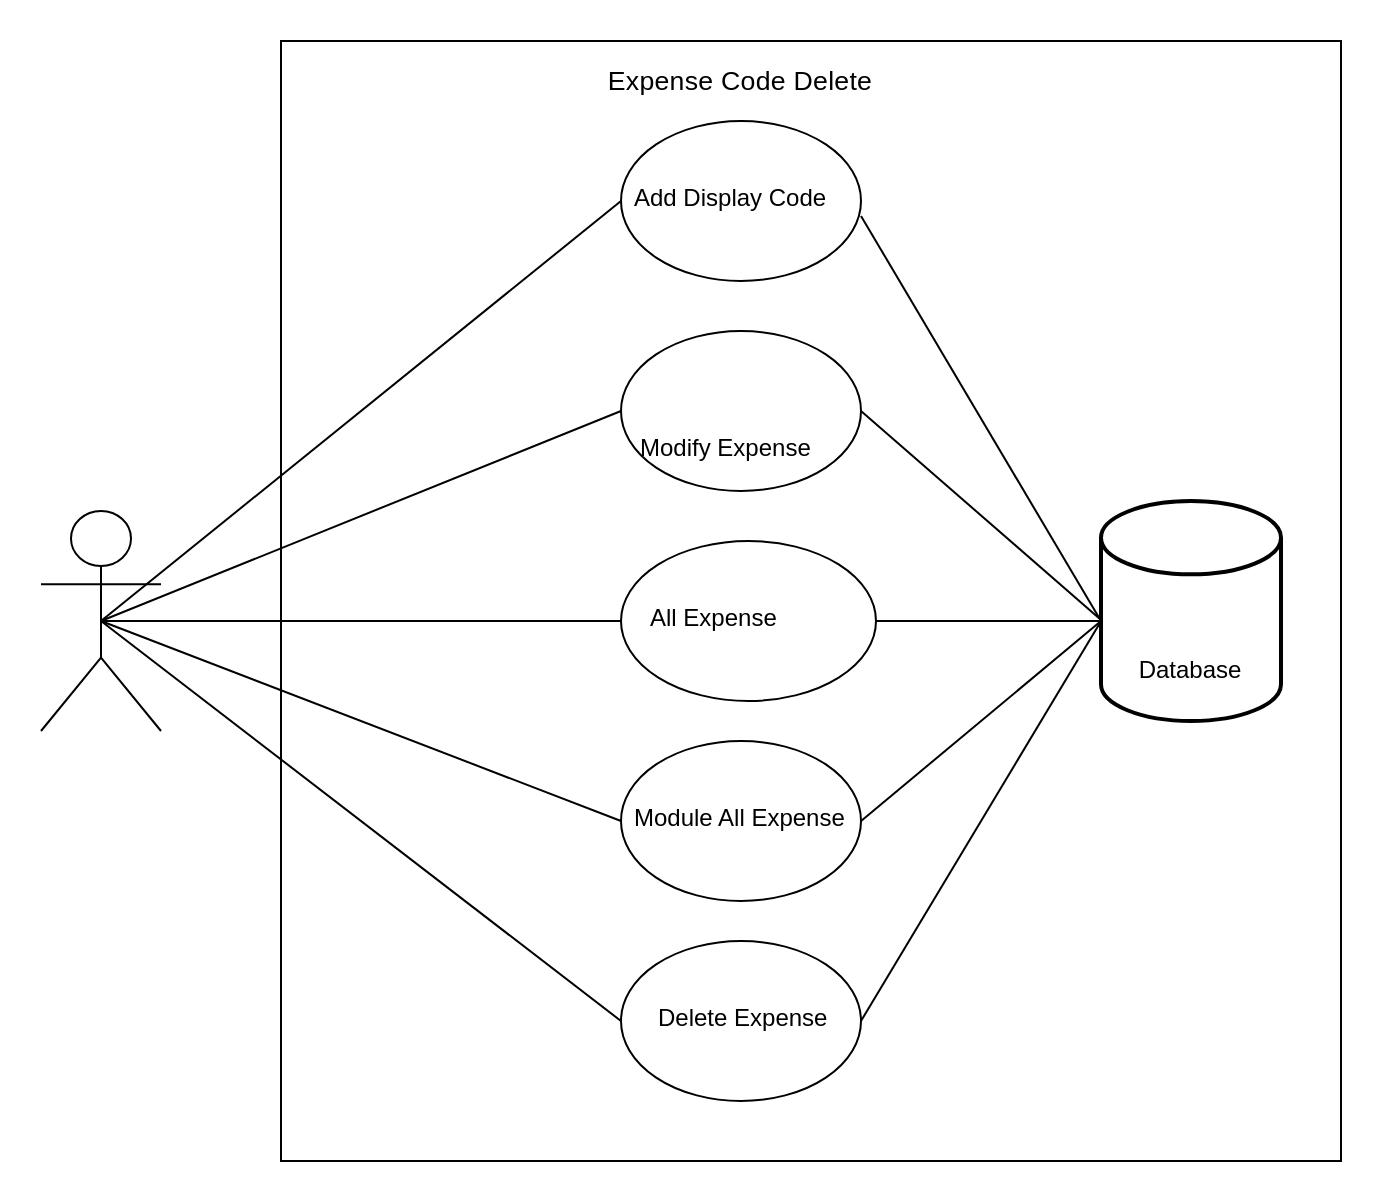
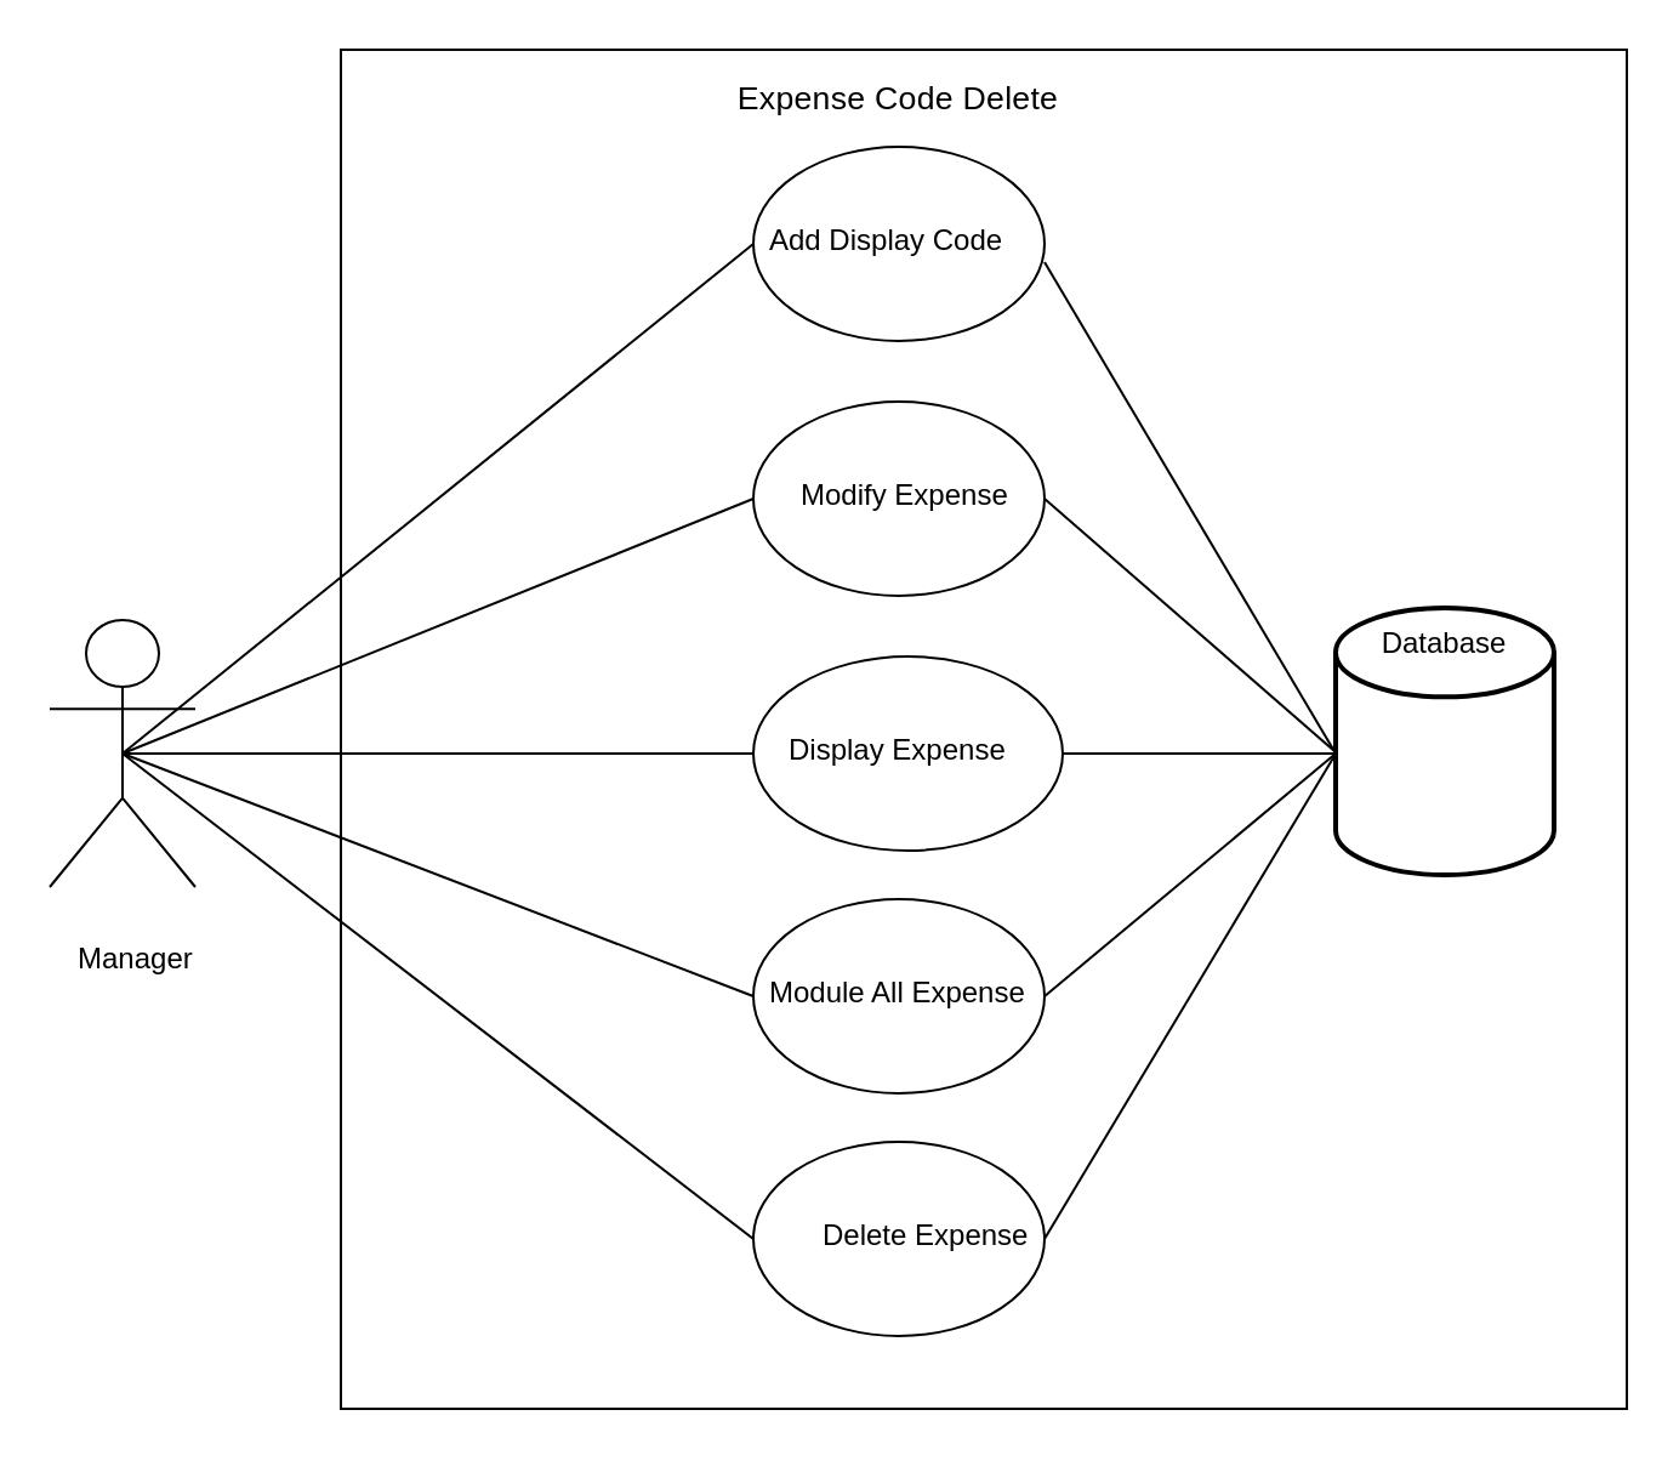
- <mxCell id="17" value="Modify Expense" style="text;html=1;" vertex="1" parent="1"><mxGeometry x="317.5" y="210" width="90" height="30" as="geometry" /></mxCell>
+ <mxCell id="17" value="Modify Expense" style="text;html=1;" vertex="1" parent="1"><mxGeometry x="327.5" y="190" width="90" height="30" as="geometry" /></mxCell>
- <mxCell id="6" value="All Expense" style="text;html=1;" vertex="1" parent="5"><mxGeometry x="12.5" y="25" width="103" height="30" as="geometry" /></mxCell>
+ <mxCell id="6" value="Display Expense" style="text;html=1;" vertex="1" parent="5"><mxGeometry x="12.5" y="25" width="103" height="30" as="geometry" /></mxCell>
- <mxCell id="27" value="Database" style="text;html=1;strokeColor=none;fillColor=none;align=center;verticalAlign=middle;whiteSpace=wrap;rounded=0;" vertex="1" parent="1"><mxGeometry x="560" y="325" width="70" height="20" as="geometry" /></mxCell>
+ <mxCell id="27" value="Database" style="text;html=1;strokeColor=none;fillColor=none;align=center;verticalAlign=middle;whiteSpace=wrap;rounded=0;" vertex="1" parent="1"><mxGeometry x="560" y="255" width="70" height="20" as="geometry" /></mxCell>
+ <mxCell id="20" value="Manager" style="text;html=1;resizable=0;points=[];autosize=1;align=left;verticalAlign=top;spacingTop=-4;" vertex="1" parent="1"><mxGeometry x="30" y="385" width="60" height="20" as="geometry" /></mxCell>
- <mxCell id="19" value="Delete Expense" style="text;html=1;" vertex="1" parent="1"><mxGeometry x="327" y="495" width="91" height="30" as="geometry" /></mxCell>
+ <mxCell id="19" value="Delete Expense" style="text;html=1;" vertex="1" parent="1"><mxGeometry x="337" y="495" width="91" height="30" as="geometry" /></mxCell>
